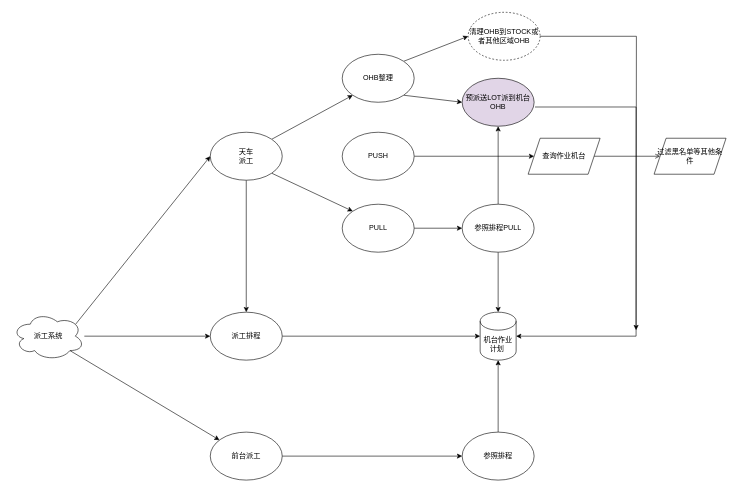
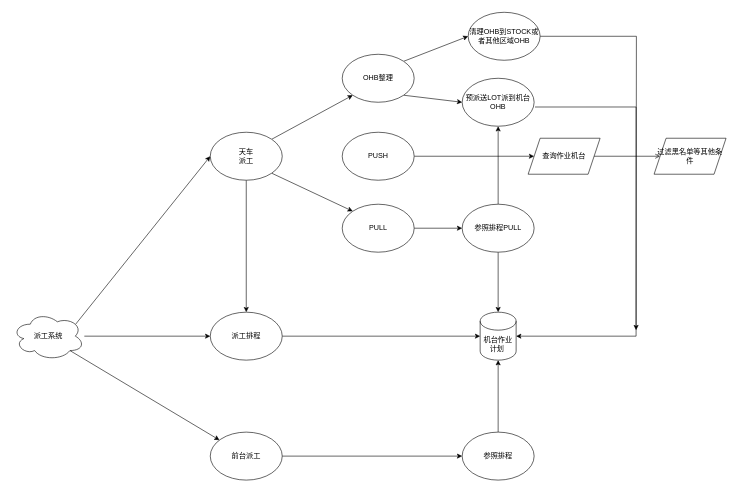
- <mxCell id="22" value="清理OHB到STOCK或者其他区域OHB" style="ellipse;whiteSpace=wrap;html=1;dashed=1;" vertex="1" parent="1"><mxGeometry x="780" y="20" width="120" height="80" as="geometry" /></mxCell>
+ <mxCell id="22" value="清理OHB到STOCK或者其他区域OHB" style="ellipse;whiteSpace=wrap;html=1;" vertex="1" parent="1"><mxGeometry x="780" y="20" width="120" height="80" as="geometry" /></mxCell>
- <mxCell id="24" value="预派送LOT派到机台OHB" style="ellipse;whiteSpace=wrap;html=1;fillColor=#e1d5e7;" vertex="1" parent="1"><mxGeometry x="770" y="130" width="120" height="80" as="geometry" /></mxCell>
+ <mxCell id="24" value="预派送LOT派到机台OHB" style="ellipse;whiteSpace=wrap;html=1;" vertex="1" parent="1"><mxGeometry x="770" y="130" width="120" height="80" as="geometry" /></mxCell>
